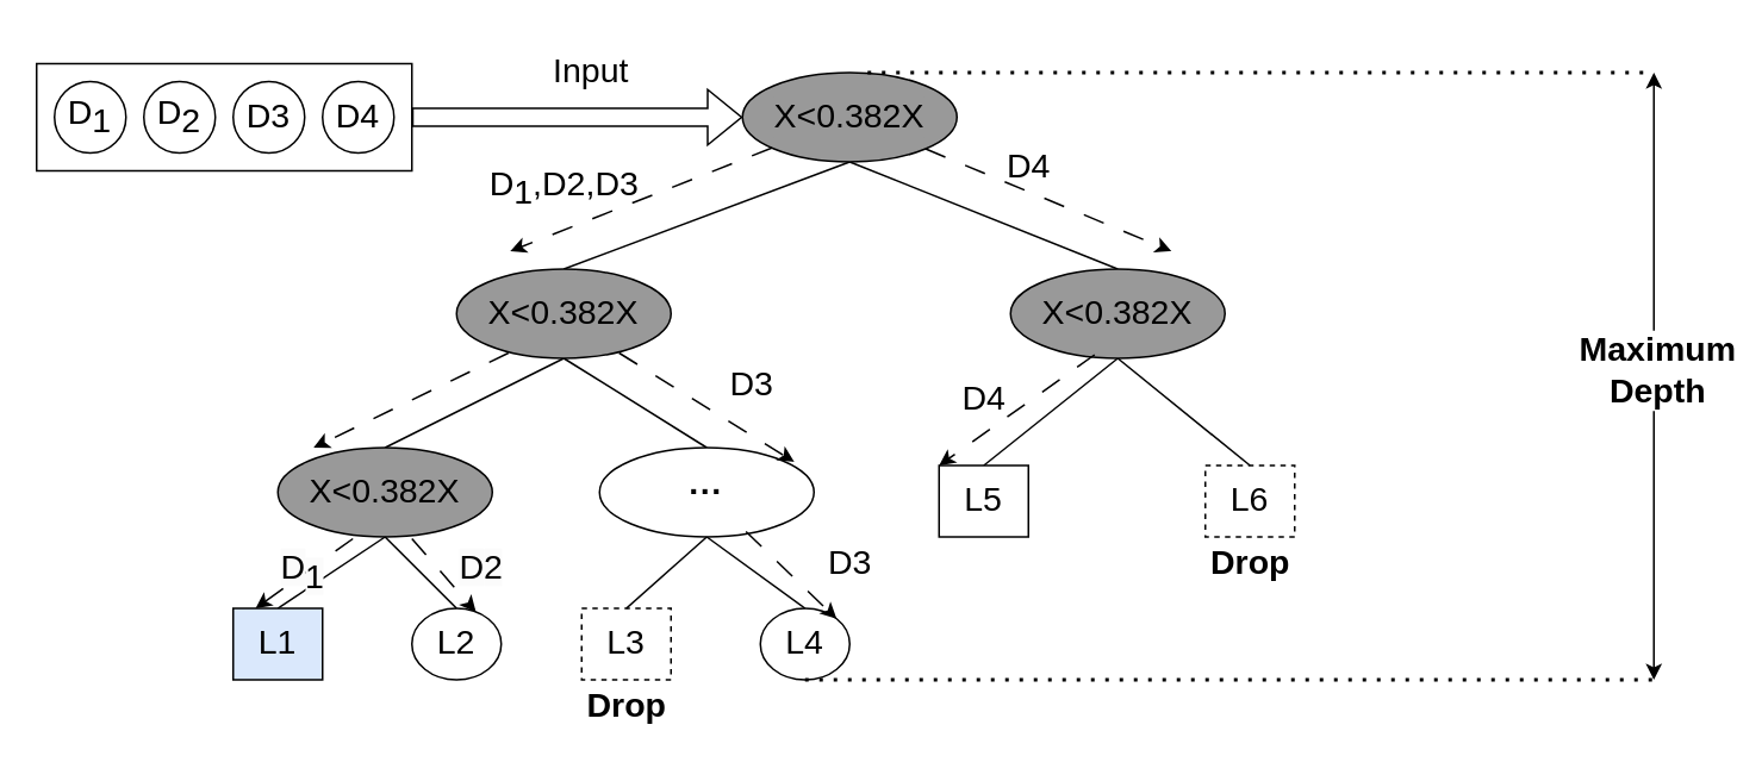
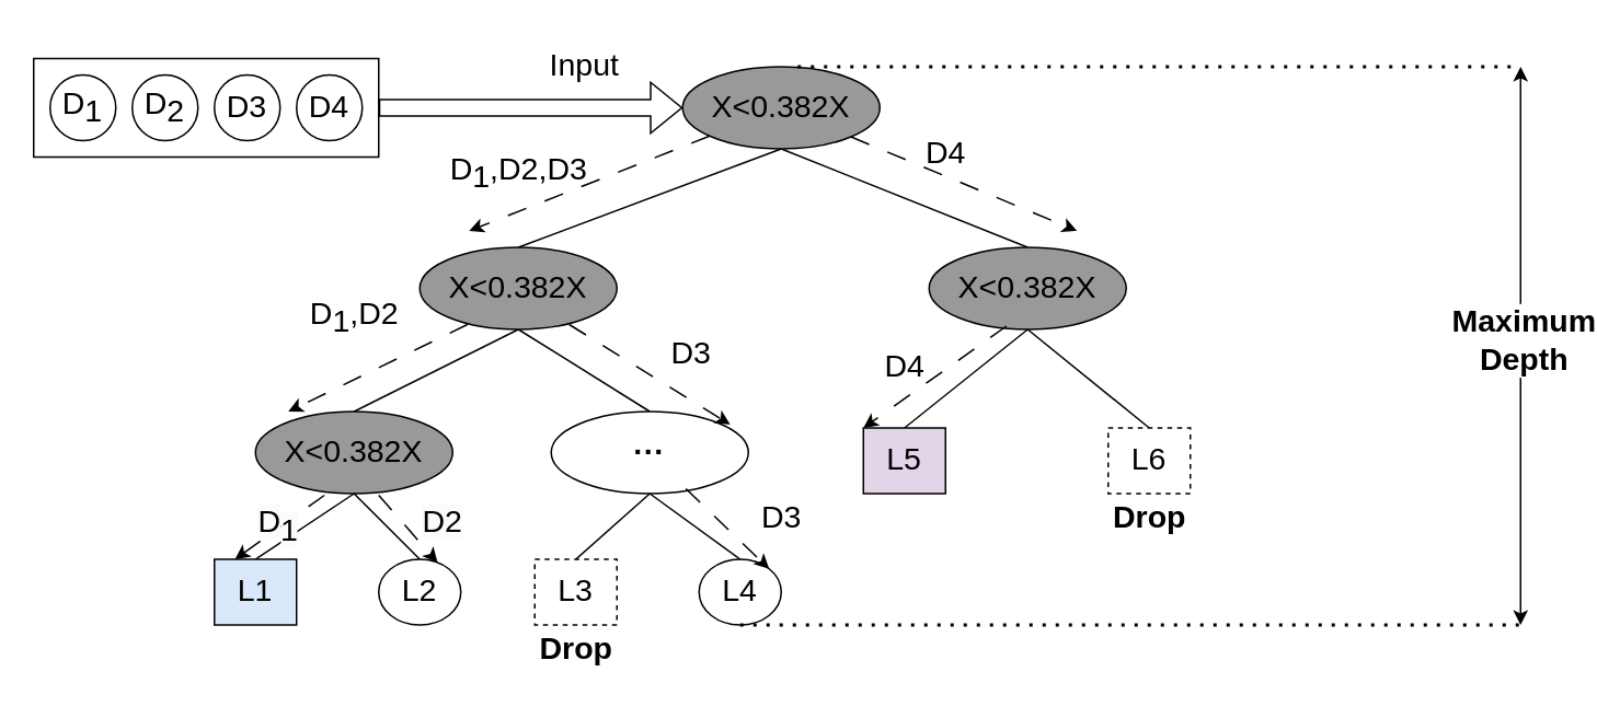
- <mxCell id="17" value="Input" style="text;html=1;align=center;verticalAlign=middle;resizable=0;points=[];autosize=1;strokeColor=none;fillColor=none;fontSize=19;" vertex="1" parent="1"><mxGeometry x="295" y="20" width="70" height="40" as="geometry" /></mxCell>
+ <mxCell id="17" value="Input" style="text;html=1;align=center;verticalAlign=middle;resizable=0;points=[];autosize=1;strokeColor=none;fillColor=none;fontSize=19;" vertex="1" parent="1"><mxGeometry x="320" y="20" width="70" height="40" as="geometry" /></mxCell>
+ <mxCell id="35" value="D&lt;sub style=&quot;border-color: var(--border-color); font-size: 19px;&quot;&gt;1&lt;/sub&gt;,D&lt;span style=&quot;font-size: 19px;&quot;&gt;2&lt;/span&gt;" style="text;html=1;align=center;verticalAlign=middle;resizable=0;points=[];autosize=1;strokeColor=none;fillColor=none;fontSize=19;" vertex="1" parent="1"><mxGeometry x="175" y="173" width="80" height="40" as="geometry" /></mxCell>
- <mxCell id="34" value="L5" style="rounded=0;whiteSpace=wrap;html=1;fontSize=19;" vertex="1" parent="1"><mxGeometry x="525" y="260" width="50" height="40" as="geometry" /></mxCell>
+ <mxCell id="34" value="L5" style="rounded=0;whiteSpace=wrap;html=1;fontSize=19;fillColor=#e1d5e7;" vertex="1" parent="1"><mxGeometry x="525" y="260" width="50" height="40" as="geometry" /></mxCell>
